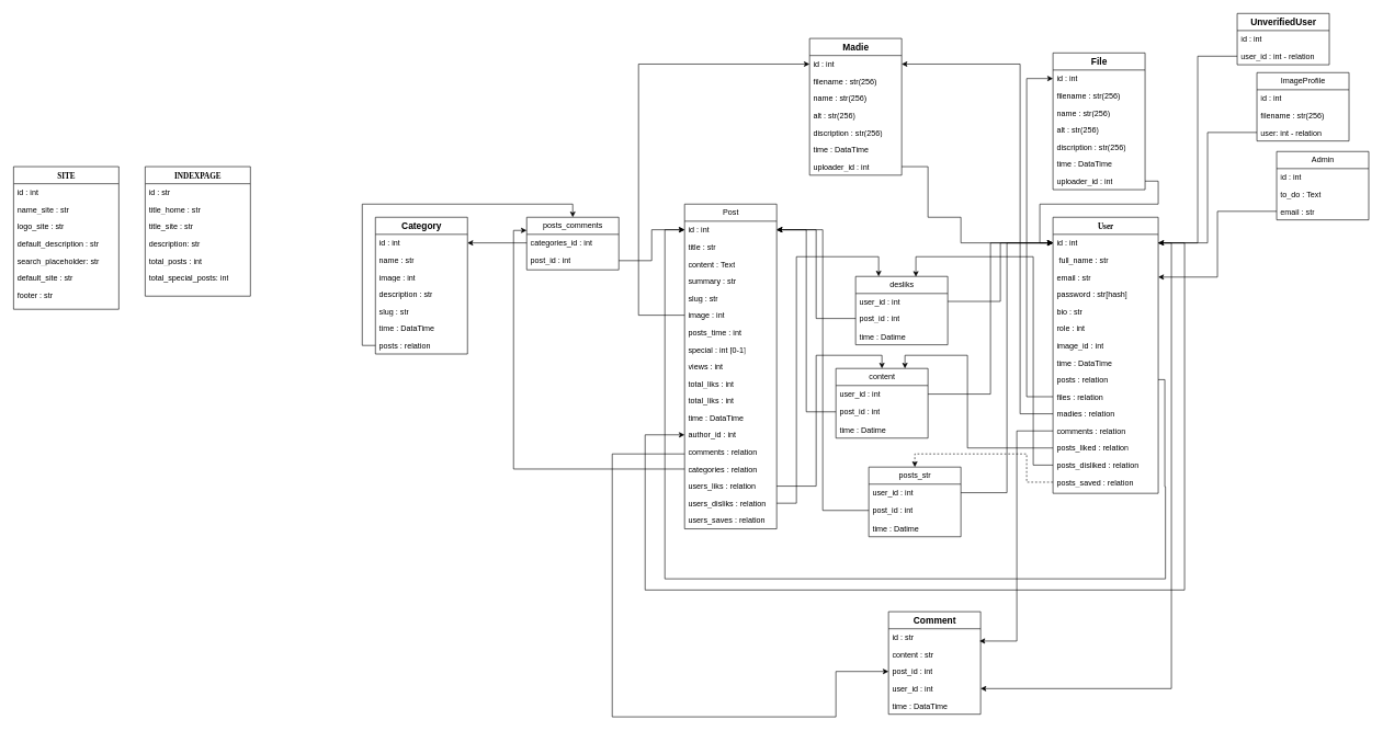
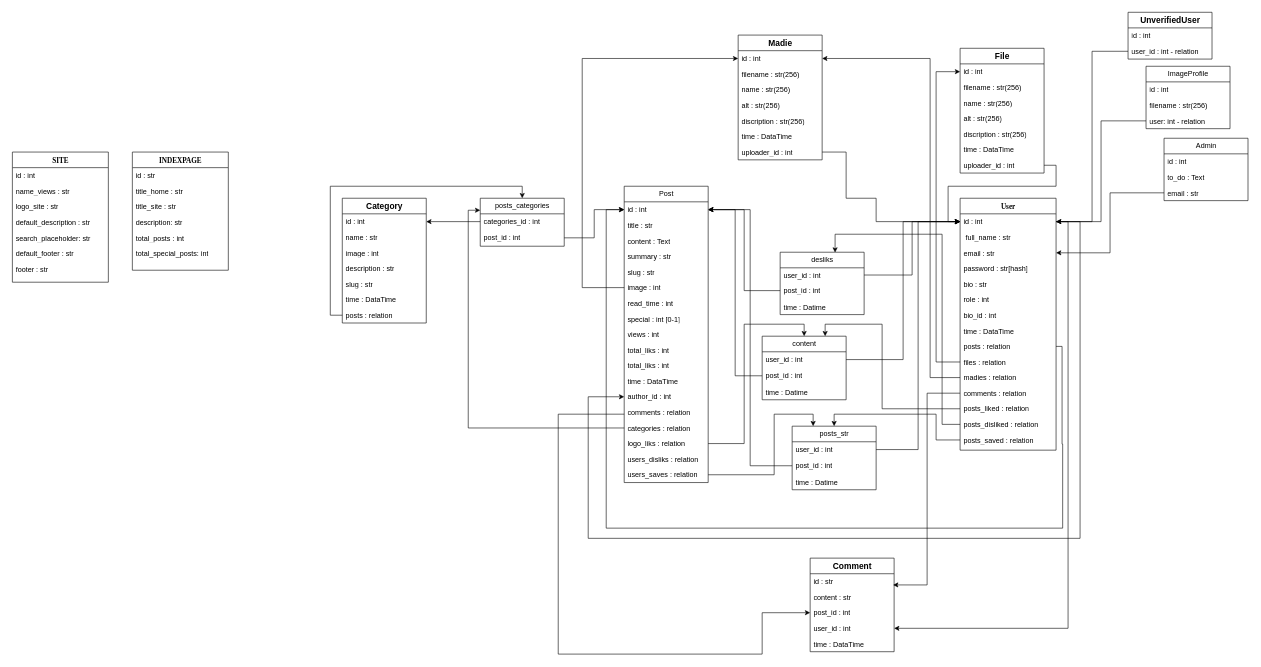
- <mxCell id="4" value="name_site : str" style="text;html=1;strokeColor=none;fillColor=none;align=left;verticalAlign=top;spacingLeft=4;spacingRight=4;whiteSpace=wrap;overflow=hidden;rotatable=0;points=[[0,0.5],[1,0.5]];portConstraint=eastwest;" parent="2" vertex="1"><mxGeometry y="52" width="160" height="26" as="geometry" /></mxCell>
+ <mxCell id="4" value="name_views : str" style="text;html=1;strokeColor=none;fillColor=none;align=left;verticalAlign=top;spacingLeft=4;spacingRight=4;whiteSpace=wrap;overflow=hidden;rotatable=0;points=[[0,0.5],[1,0.5]];portConstraint=eastwest;" parent="2" vertex="1"><mxGeometry y="52" width="160" height="26" as="geometry" /></mxCell>
- <mxCell id="105" value="posts_comments" style="swimlane;fontStyle=0;childLayout=stackLayout;horizontal=1;startSize=26;fillColor=none;horizontalStack=0;resizeParent=1;resizeParentMax=0;resizeLast=0;collapsible=1;marginBottom=0;html=1;" parent="1" vertex="1"><mxGeometry x="800" y="330" width="140" height="80" as="geometry" /></mxCell>
+ <mxCell id="105" value="posts_categories" style="swimlane;fontStyle=0;childLayout=stackLayout;horizontal=1;startSize=26;fillColor=none;horizontalStack=0;resizeParent=1;resizeParentMax=0;resizeLast=0;collapsible=1;marginBottom=0;html=1;" parent="1" vertex="1"><mxGeometry x="800" y="330" width="140" height="80" as="geometry" /></mxCell>
- <mxCell id="127" style="edgeStyle=orthogonalEdgeStyle;rounded=0;orthogonalLoop=1;jettySize=auto;html=1;entryX=0.25;entryY=0;entryDx=0;entryDy=0;" edge="1" parent="1" source="91" target="97"><mxGeometry relative="1" as="geometry"><Array as="points"><mxPoint x="1210" y="765" /><mxPoint x="1210" y="390" /><mxPoint x="1335" y="390" /></Array></mxGeometry></mxCell>
- <mxCell id="8" value="default_site : str" style="text;html=1;strokeColor=none;fillColor=none;align=left;verticalAlign=top;spacingLeft=4;spacingRight=4;whiteSpace=wrap;overflow=hidden;rotatable=0;points=[[0,0.5],[1,0.5]];portConstraint=eastwest;" parent="2" vertex="1"><mxGeometry y="156" width="160" height="26" as="geometry" /></mxCell>
+ <mxCell id="8" value="default_footer : str" style="text;html=1;strokeColor=none;fillColor=none;align=left;verticalAlign=top;spacingLeft=4;spacingRight=4;whiteSpace=wrap;overflow=hidden;rotatable=0;points=[[0,0.5],[1,0.5]];portConstraint=eastwest;" parent="2" vertex="1"><mxGeometry y="156" width="160" height="26" as="geometry" /></mxCell>
- <mxCell id="81" value="posts_time : int" style="text;strokeColor=none;fillColor=none;align=left;verticalAlign=top;spacingLeft=4;spacingRight=4;overflow=hidden;rotatable=0;points=[[0,0.5],[1,0.5]];portConstraint=eastwest;whiteSpace=wrap;html=1;" parent="74" vertex="1"><mxGeometry y="182" width="140" height="26" as="geometry" /></mxCell>
+ <mxCell id="81" value="read_time : int" style="text;strokeColor=none;fillColor=none;align=left;verticalAlign=top;spacingLeft=4;spacingRight=4;overflow=hidden;rotatable=0;points=[[0,0.5],[1,0.5]];portConstraint=eastwest;whiteSpace=wrap;html=1;" parent="74" vertex="1"><mxGeometry y="182" width="140" height="26" as="geometry" /></mxCell>
- <mxCell id="24" value="image_id : int" style="text;html=1;strokeColor=none;fillColor=none;align=left;verticalAlign=top;spacingLeft=4;spacingRight=4;whiteSpace=wrap;overflow=hidden;rotatable=0;points=[[0,0.5],[1,0.5]];portConstraint=eastwest;" parent="17" vertex="1"><mxGeometry y="182" width="160" height="26" as="geometry" /></mxCell>
+ <mxCell id="24" value="bio_id : int" style="text;html=1;strokeColor=none;fillColor=none;align=left;verticalAlign=top;spacingLeft=4;spacingRight=4;whiteSpace=wrap;overflow=hidden;rotatable=0;points=[[0,0.5],[1,0.5]];portConstraint=eastwest;" parent="17" vertex="1"><mxGeometry y="182" width="160" height="26" as="geometry" /></mxCell>
- <mxCell id="125" style="edgeStyle=orthogonalEdgeStyle;rounded=0;orthogonalLoop=1;jettySize=auto;html=1;entryX=0.5;entryY=0;entryDx=0;entryDy=0;dashed=1;" edge="1" parent="1" source="32" target="101"><mxGeometry relative="1" as="geometry"><Array as="points"><mxPoint x="1560" y="733" /><mxPoint x="1560" y="690" /><mxPoint x="1390" y="690" /></Array></mxGeometry></mxCell>
+ <mxCell id="125" style="edgeStyle=orthogonalEdgeStyle;rounded=0;orthogonalLoop=1;jettySize=auto;html=1;entryX=0.5;entryY=0;entryDx=0;entryDy=0;" edge="1" parent="1" source="32" target="101"><mxGeometry relative="1" as="geometry"><Array as="points"><mxPoint x="1560" y="733" /><mxPoint x="1560" y="690" /><mxPoint x="1390" y="690" /></Array></mxGeometry></mxCell>
+ <mxCell id="126" style="edgeStyle=orthogonalEdgeStyle;rounded=0;orthogonalLoop=1;jettySize=auto;html=1;entryX=0.25;entryY=0;entryDx=0;entryDy=0;" edge="1" parent="1" source="92" target="101"><mxGeometry relative="1" as="geometry"><Array as="points"><mxPoint x="1290" y="791" /><mxPoint x="1290" y="690" /><mxPoint x="1355" y="690" /></Array></mxGeometry></mxCell>
- <mxCell id="90" value="users_liks : relation" style="text;strokeColor=none;fillColor=none;align=left;verticalAlign=top;spacingLeft=4;spacingRight=4;overflow=hidden;rotatable=0;points=[[0,0.5],[1,0.5]];portConstraint=eastwest;whiteSpace=wrap;html=1;" parent="74" vertex="1"><mxGeometry y="416" width="140" height="26" as="geometry" /></mxCell>
+ <mxCell id="90" value="logo_liks : relation" style="text;strokeColor=none;fillColor=none;align=left;verticalAlign=top;spacingLeft=4;spacingRight=4;overflow=hidden;rotatable=0;points=[[0,0.5],[1,0.5]];portConstraint=eastwest;whiteSpace=wrap;html=1;" parent="74" vertex="1"><mxGeometry y="416" width="140" height="26" as="geometry" /></mxCell>
